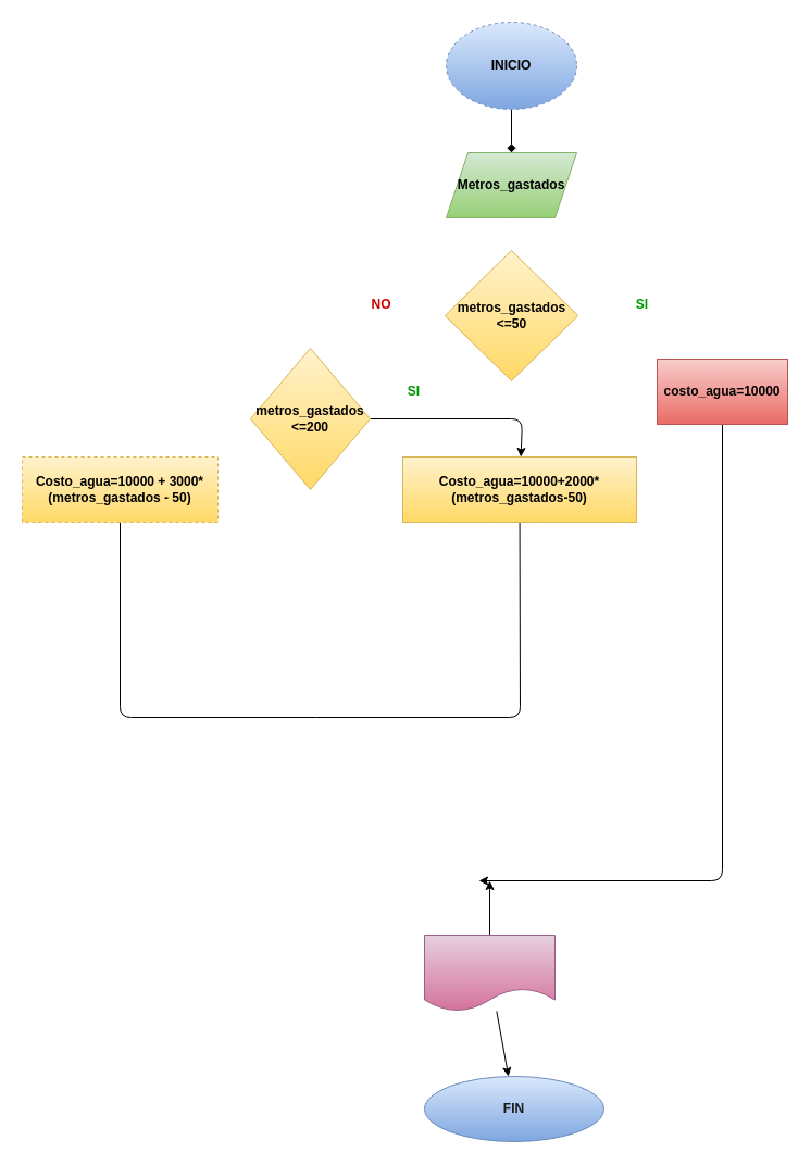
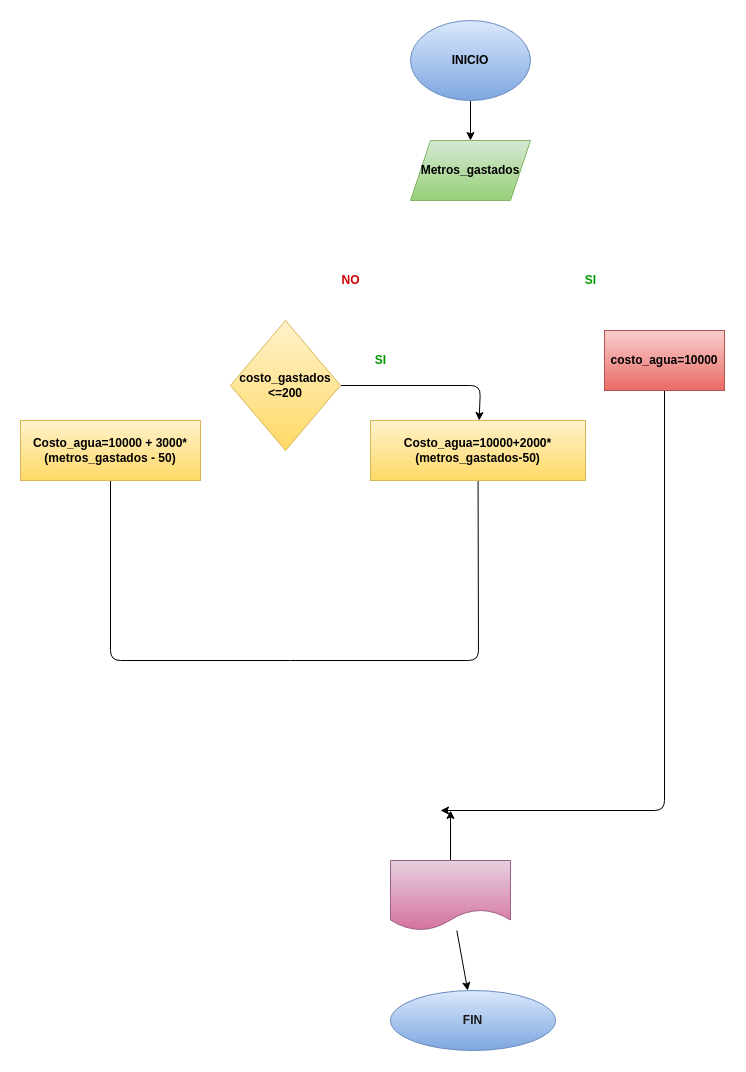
- <mxCell id="3" value="&lt;b&gt;&lt;font color=&quot;#000000&quot;&gt;INICIO&lt;/font&gt;&lt;/b&gt;" style="ellipse;whiteSpace=wrap;html=1;fillColor=#dae8fc;gradientColor=#7ea6e0;strokeColor=#6c8ebf;dashed=1;" parent="1" vertex="1"><mxGeometry x="410" y="20" width="120" height="80" as="geometry" /></mxCell>
+ <mxCell id="3" value="&lt;b&gt;&lt;font color=&quot;#000000&quot;&gt;INICIO&lt;/font&gt;&lt;/b&gt;" style="ellipse;whiteSpace=wrap;html=1;fillColor=#dae8fc;gradientColor=#7ea6e0;strokeColor=#6c8ebf;" parent="1" vertex="1"><mxGeometry x="410" y="20" width="120" height="80" as="geometry" /></mxCell>
- <mxCell id="2" value="" style="edgeStyle=none;html=1;fontColor=#000000;endArrow=diamond;" parent="1" source="3" target="4" edge="1"><mxGeometry relative="1" as="geometry" /></mxCell>
+ <mxCell id="2" value="" style="edgeStyle=none;html=1;fontColor=#000000;" parent="1" source="3" target="4" edge="1"><mxGeometry relative="1" as="geometry" /></mxCell>
- <mxCell id="5" value="&lt;font color=&quot;#000000&quot;&gt;&lt;b&gt;metros_gastados&lt;br&gt;&amp;lt;=50&lt;br&gt;&lt;/b&gt;&lt;/font&gt;" style="rhombus;whiteSpace=wrap;html=1;fillColor=#fff2cc;strokeColor=#d6b656;gradientColor=#ffd966;" parent="1" vertex="1"><mxGeometry x="408.75" y="230" width="122.5" height="120" as="geometry" /></mxCell>
- <mxCell id="10" value="&lt;b&gt;&lt;font color=&quot;#000000&quot;&gt;metros_gastados&lt;br&gt;&amp;lt;=200&lt;br&gt;&lt;/font&gt;&lt;/b&gt;" style="rhombus;whiteSpace=wrap;html=1;fillColor=#fff2cc;strokeColor=#d6b656;gradientColor=#ffd966;" parent="1" vertex="1"><mxGeometry x="230" y="320" width="110" height="130" as="geometry" /></mxCell>
+ <mxCell id="10" value="&lt;b&gt;&lt;font color=&quot;#000000&quot;&gt;costo_gastados&lt;br&gt;&amp;lt;=200&lt;br&gt;&lt;/font&gt;&lt;/b&gt;" style="rhombus;whiteSpace=wrap;html=1;fillColor=#fff2cc;strokeColor=#d6b656;gradientColor=#ffd966;" parent="1" vertex="1"><mxGeometry x="230" y="320" width="110" height="130" as="geometry" /></mxCell>
- <mxCell id="16" value="&lt;b&gt;&lt;font color=&quot;#000000&quot;&gt;Costo_agua=10000 + 3000* (metros_gastados - 50)&lt;/font&gt;&lt;/b&gt;" style="whiteSpace=wrap;html=1;fillColor=#fff2cc;strokeColor=#d6b656;gradientColor=#ffd966;dashed=1;" parent="1" vertex="1"><mxGeometry x="20" y="420" width="180" height="60" as="geometry" /></mxCell>
+ <mxCell id="16" value="&lt;b&gt;&lt;font color=&quot;#000000&quot;&gt;Costo_agua=10000 + 3000* (metros_gastados - 50)&lt;/font&gt;&lt;/b&gt;" style="whiteSpace=wrap;html=1;fillColor=#fff2cc;strokeColor=#d6b656;gradientColor=#ffd966;" parent="1" vertex="1"><mxGeometry x="20" y="420" width="180" height="60" as="geometry" /></mxCell>
